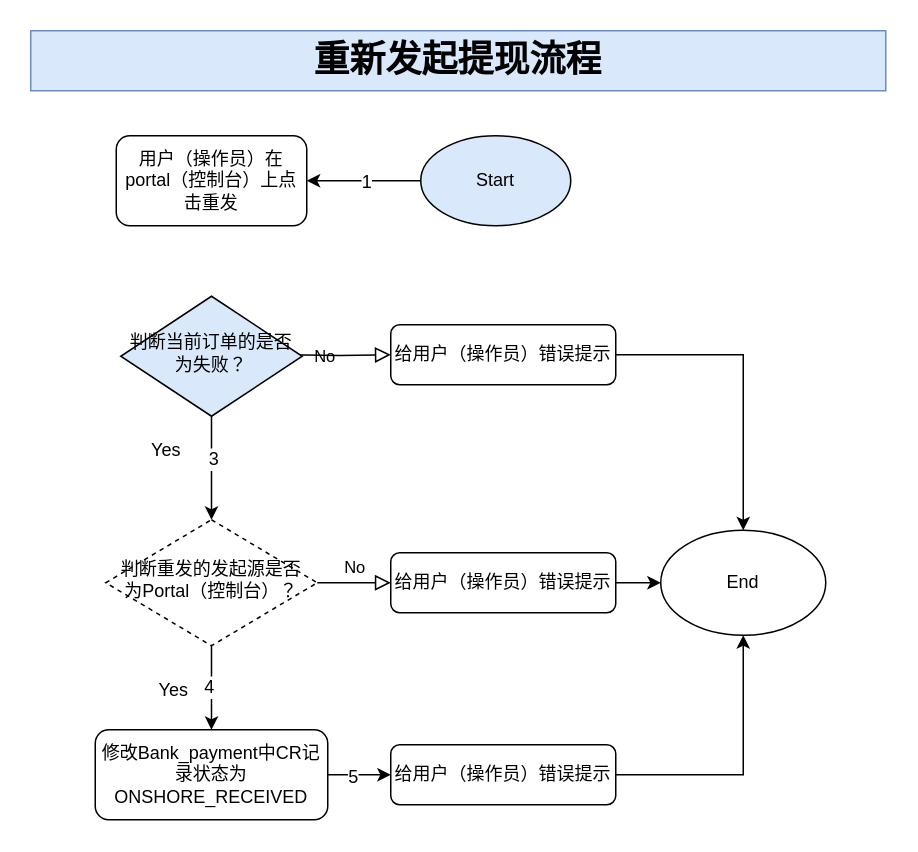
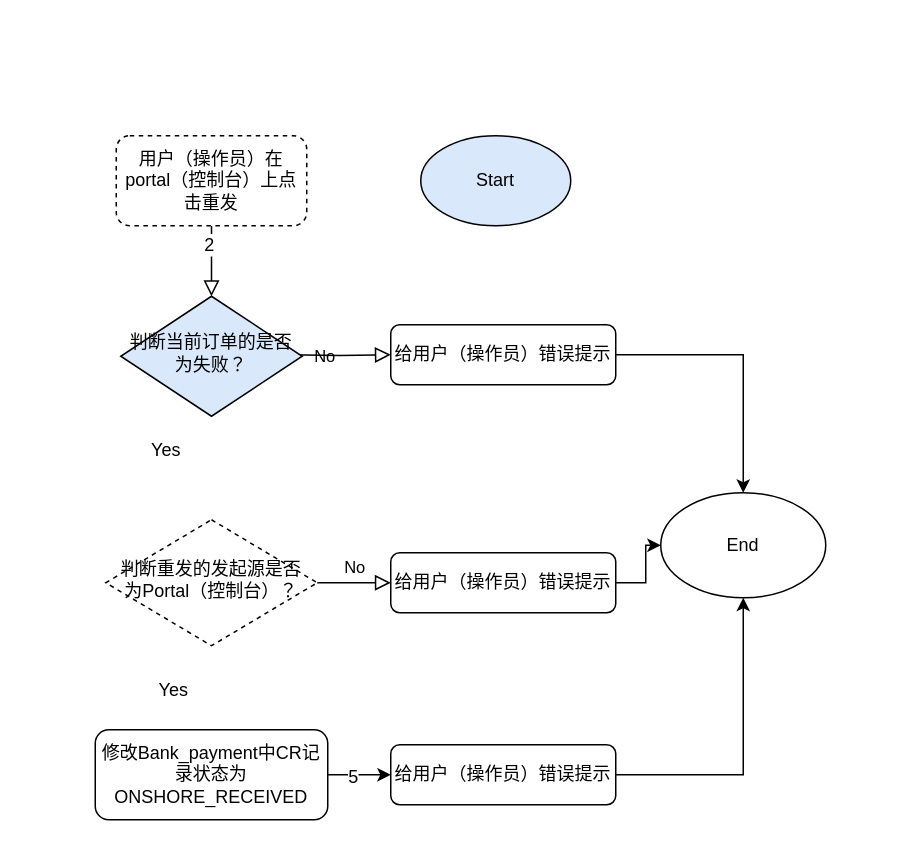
- <mxCell id="24" value="&lt;h1&gt;重新发起提现流程&lt;/h1&gt;" style="text;html=1;strokeColor=#6c8ebf;fillColor=#dae8fc;spacing=5;spacingTop=-20;whiteSpace=wrap;overflow=hidden;rounded=0;align=center;" parent="1" vertex="1"><mxGeometry x="20" y="20" width="570" height="40" as="geometry" /></mxCell>
- <mxCell id="4" value="用户（操作员）在portal（控制台）上点击重发" style="rounded=1;whiteSpace=wrap;html=1;fontSize=12;glass=0;strokeWidth=1;shadow=0;" parent="1" vertex="1"><mxGeometry x="77" y="90" width="127" height="60" as="geometry" /></mxCell>
+ <mxCell id="4" value="用户（操作员）在portal（控制台）上点击重发" style="rounded=1;whiteSpace=wrap;html=1;fontSize=12;glass=0;strokeWidth=1;shadow=0;dashed=1;" parent="1" vertex="1"><mxGeometry x="77" y="90" width="127" height="60" as="geometry" /></mxCell>
- <mxCell id="21" value="" style="edgeStyle=orthogonalEdgeStyle;rounded=0;orthogonalLoop=1;jettySize=auto;html=1;exitX=0;exitY=0.5;exitDx=0;exitDy=0;" parent="1" source="23" target="4" edge="1"><mxGeometry relative="1" as="geometry" /></mxCell>
- <mxCell id="22" value="1" style="text;html=1;align=center;verticalAlign=middle;resizable=0;points=[];labelBackgroundColor=#ffffff;" parent="21" vertex="1" connectable="0"><mxGeometry x="-0.031" relative="1" as="geometry"><mxPoint as="offset" /></mxGeometry></mxCell>
+ <mxCell id="2" value="" style="rounded=0;html=1;jettySize=auto;orthogonalLoop=1;fontSize=11;endArrow=block;endFill=0;endSize=8;strokeWidth=1;shadow=0;labelBackgroundColor=none;edgeStyle=orthogonalEdgeStyle;" parent="1" source="4" target="8" edge="1"><mxGeometry relative="1" as="geometry" /></mxCell>
+ <mxCell id="3" value="2" style="text;html=1;align=center;verticalAlign=middle;resizable=0;points=[];labelBackgroundColor=#ffffff;" parent="2" vertex="1" connectable="0"><mxGeometry x="-0.48" y="-2" relative="1" as="geometry"><mxPoint as="offset" /></mxGeometry></mxCell>
- <mxCell id="6" value="" style="edgeStyle=orthogonalEdgeStyle;rounded=0;orthogonalLoop=1;jettySize=auto;html=1;" parent="1" source="8" target="14" edge="1"><mxGeometry relative="1" as="geometry" /></mxCell>
- <mxCell id="7" value="3" style="text;html=1;align=center;verticalAlign=middle;resizable=0;points=[];labelBackgroundColor=#ffffff;" parent="6" vertex="1" connectable="0"><mxGeometry x="-0.188" y="1" relative="1" as="geometry"><mxPoint as="offset" /></mxGeometry></mxCell>
- <mxCell id="20" value="End" style="ellipse;whiteSpace=wrap;html=1;" parent="1" vertex="1"><mxGeometry x="440" y="353" width="110" height="70" as="geometry" /></mxCell>
+ <mxCell id="20" value="End" style="ellipse;whiteSpace=wrap;html=1;" parent="1" vertex="1"><mxGeometry x="440" y="328" width="110" height="70" as="geometry" /></mxCell>
- <mxCell id="12" value="" style="edgeStyle=orthogonalEdgeStyle;rounded=0;orthogonalLoop=1;jettySize=auto;html=1;" parent="1" source="14" target="17" edge="1"><mxGeometry relative="1" as="geometry" /></mxCell>
- <mxCell id="13" value="4" style="text;html=1;align=center;verticalAlign=middle;resizable=0;points=[];labelBackgroundColor=#ffffff;" parent="12" vertex="1" connectable="0"><mxGeometry x="-0.036" y="-2" relative="1" as="geometry"><mxPoint as="offset" /></mxGeometry></mxCell>
